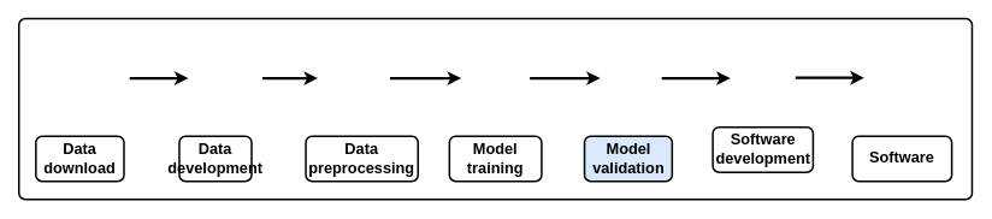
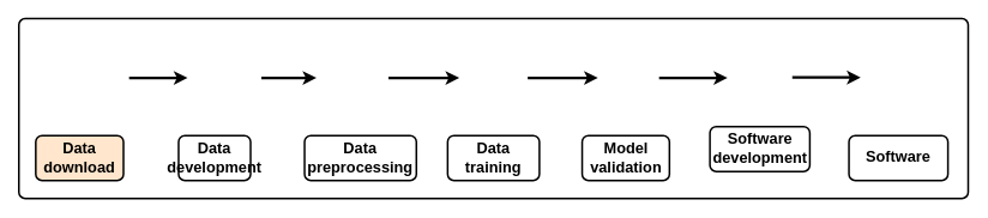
- <mxCell id="2" value="&lt;b&gt;&lt;font style=&quot;font-size: 17px;&quot;&gt;Data download&lt;/font&gt;&lt;/b&gt;" style="rounded=1;whiteSpace=wrap;html=1;absoluteArcSize=1;arcSize=14;strokeWidth=2;" parent="1" vertex="1"><mxGeometry x="39.25" y="150" width="97.5" height="50" as="geometry" /></mxCell>
+ <mxCell id="2" value="&lt;b&gt;&lt;font style=&quot;font-size: 17px;&quot;&gt;Data download&lt;/font&gt;&lt;/b&gt;" style="rounded=1;whiteSpace=wrap;html=1;absoluteArcSize=1;arcSize=14;strokeWidth=2;fillColor=#ffe6cc;" parent="1" vertex="1"><mxGeometry x="39.25" y="150" width="97.5" height="50" as="geometry" /></mxCell>
- <mxCell id="4" value="&lt;b&gt;&lt;font style=&quot;font-size: 17px;&quot;&gt;Model training&lt;/font&gt;&lt;/b&gt;" style="rounded=1;whiteSpace=wrap;html=1;absoluteArcSize=1;arcSize=14;strokeWidth=2;" parent="1" vertex="1"><mxGeometry x="497" y="150" width="102" height="50" as="geometry" /></mxCell>
+ <mxCell id="4" value="&lt;b&gt;&lt;font style=&quot;font-size: 17px;&quot;&gt;Data training&lt;/font&gt;&lt;/b&gt;" style="rounded=1;whiteSpace=wrap;html=1;absoluteArcSize=1;arcSize=14;strokeWidth=2;" parent="1" vertex="1"><mxGeometry x="497" y="150" width="102" height="50" as="geometry" /></mxCell>
- <mxCell id="5" value="&lt;b&gt;&lt;font style=&quot;font-size: 17px;&quot;&gt;Model validation&lt;/font&gt;&lt;/b&gt;" style="rounded=1;whiteSpace=wrap;html=1;absoluteArcSize=1;arcSize=14;strokeWidth=2;fillColor=#dae8fc;" parent="1" vertex="1"><mxGeometry x="646.5" y="150" width="97" height="50" as="geometry" /></mxCell>
+ <mxCell id="5" value="&lt;b&gt;&lt;font style=&quot;font-size: 17px;&quot;&gt;Model validation&lt;/font&gt;&lt;/b&gt;" style="rounded=1;whiteSpace=wrap;html=1;absoluteArcSize=1;arcSize=14;strokeWidth=2;" parent="1" vertex="1"><mxGeometry x="646.5" y="150" width="97" height="50" as="geometry" /></mxCell>
